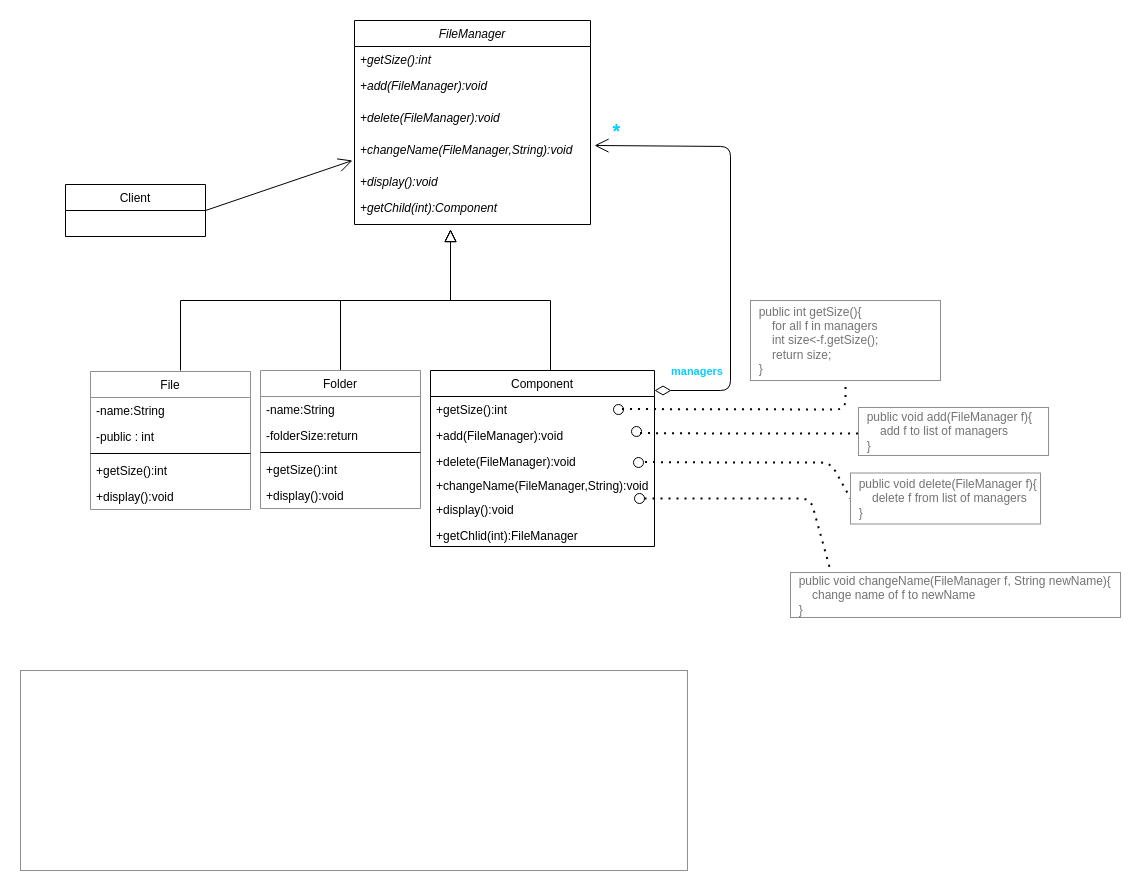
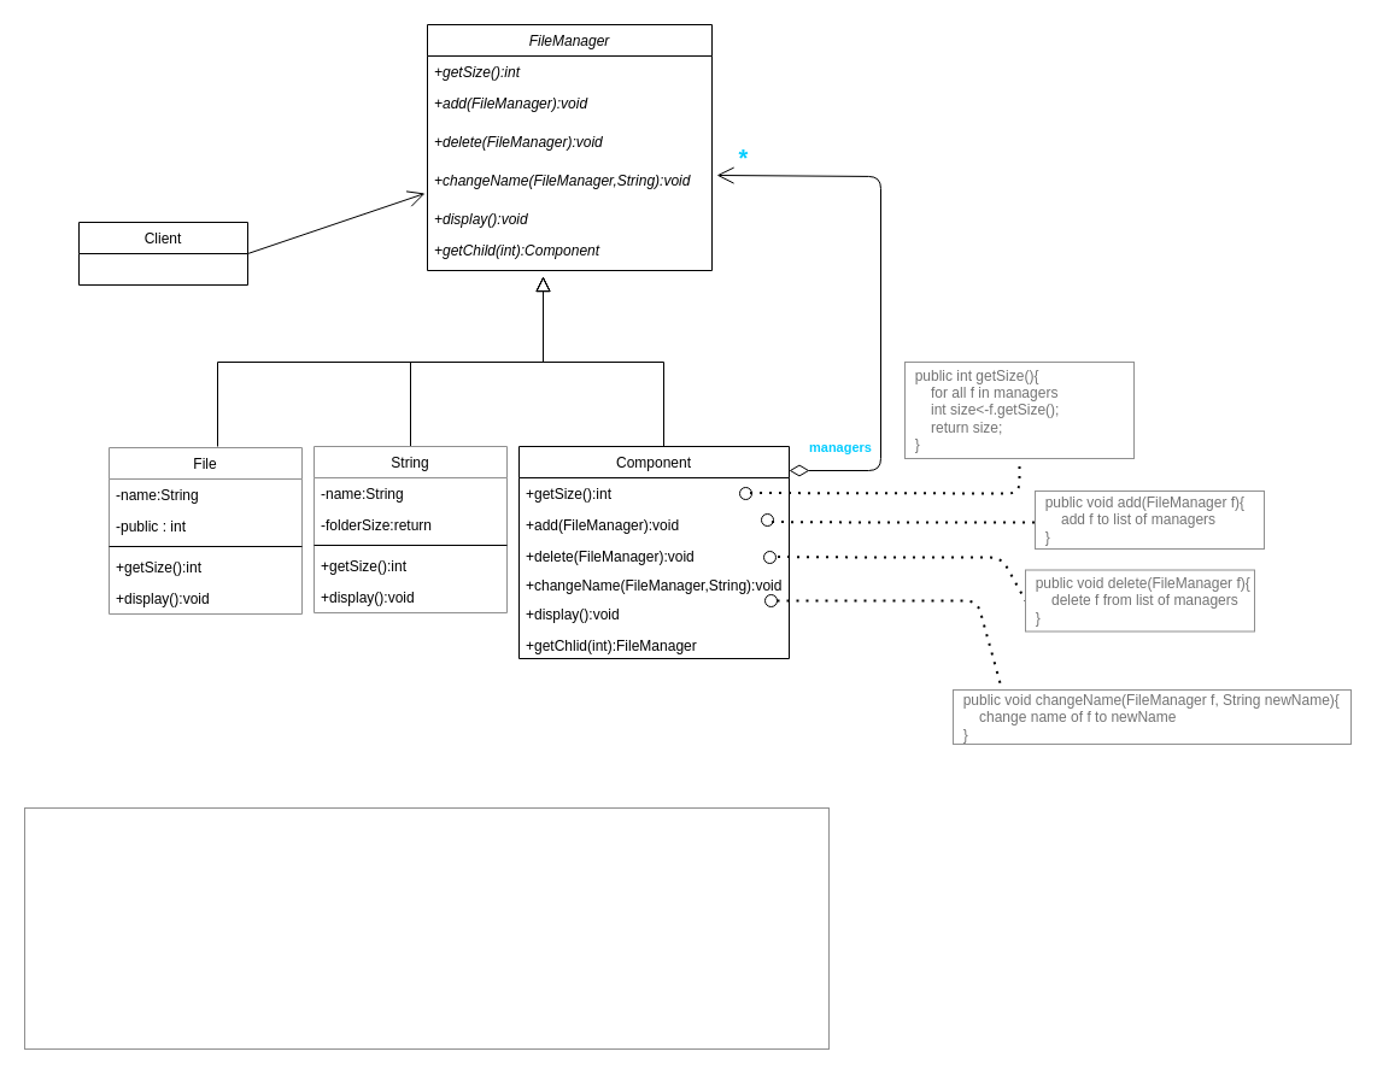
- <mxCell id="33" value="Folder" style="swimlane;fontStyle=0;align=center;verticalAlign=top;childLayout=stackLayout;horizontal=1;startSize=26;horizontalStack=0;resizeParent=1;resizeParentMax=0;resizeLast=0;collapsible=1;marginBottom=0;strokeColor=#8F8F8F;fontSize=12;" vertex="1" parent="1"><mxGeometry x="260" y="370" width="160" height="138" as="geometry" /></mxCell>
+ <mxCell id="33" value="String" style="swimlane;fontStyle=0;align=center;verticalAlign=top;childLayout=stackLayout;horizontal=1;startSize=26;horizontalStack=0;resizeParent=1;resizeParentMax=0;resizeLast=0;collapsible=1;marginBottom=0;strokeColor=#8F8F8F;fontSize=12;" vertex="1" parent="1"><mxGeometry x="260" y="370" width="160" height="138" as="geometry" /></mxCell>
